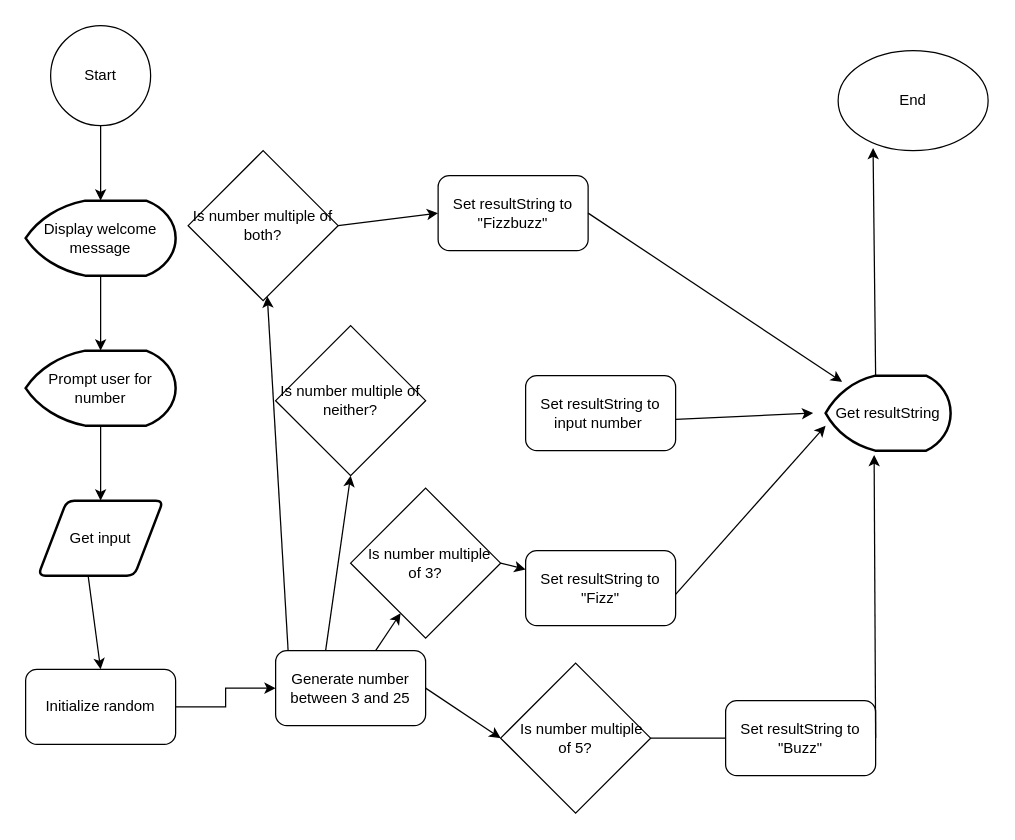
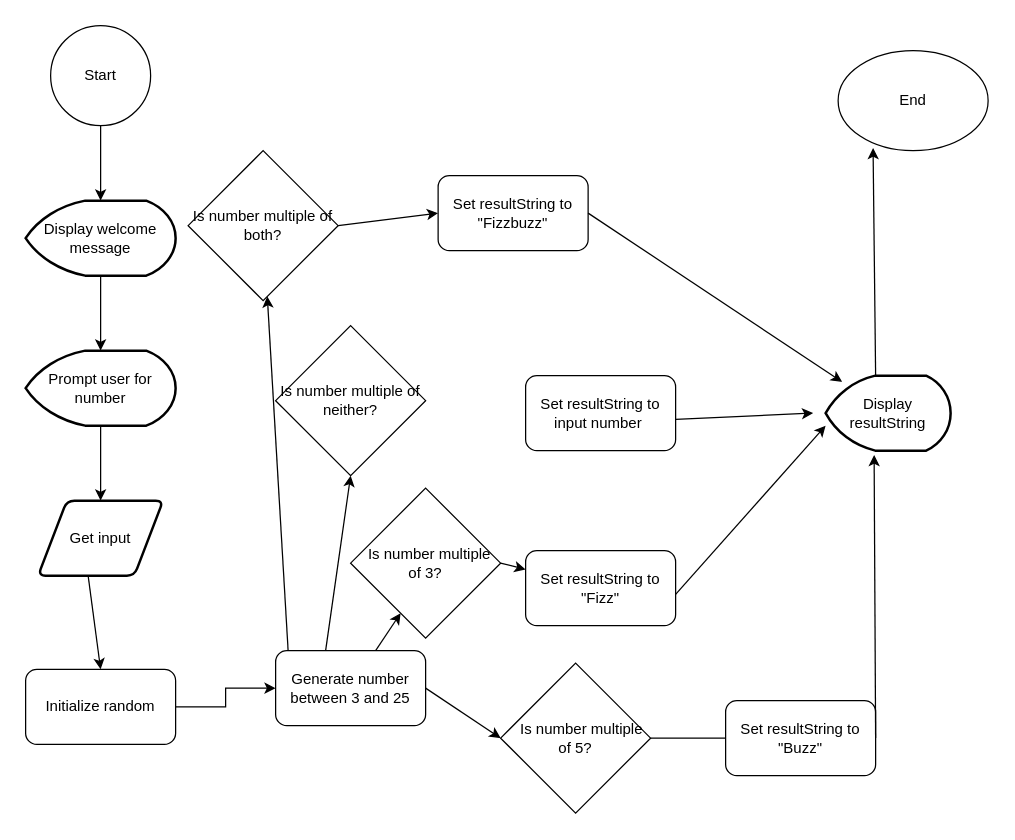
- <mxCell id="19" value="Get resultString" style="strokeWidth=2;html=1;shape=mxgraph.flowchart.display;whiteSpace=wrap;" vertex="1" parent="1"><mxGeometry x="660" y="300" width="100" height="60" as="geometry" /></mxCell>
+ <mxCell id="19" value="Display resultString" style="strokeWidth=2;html=1;shape=mxgraph.flowchart.display;whiteSpace=wrap;" vertex="1" parent="1"><mxGeometry x="660" y="300" width="100" height="60" as="geometry" /></mxCell>
